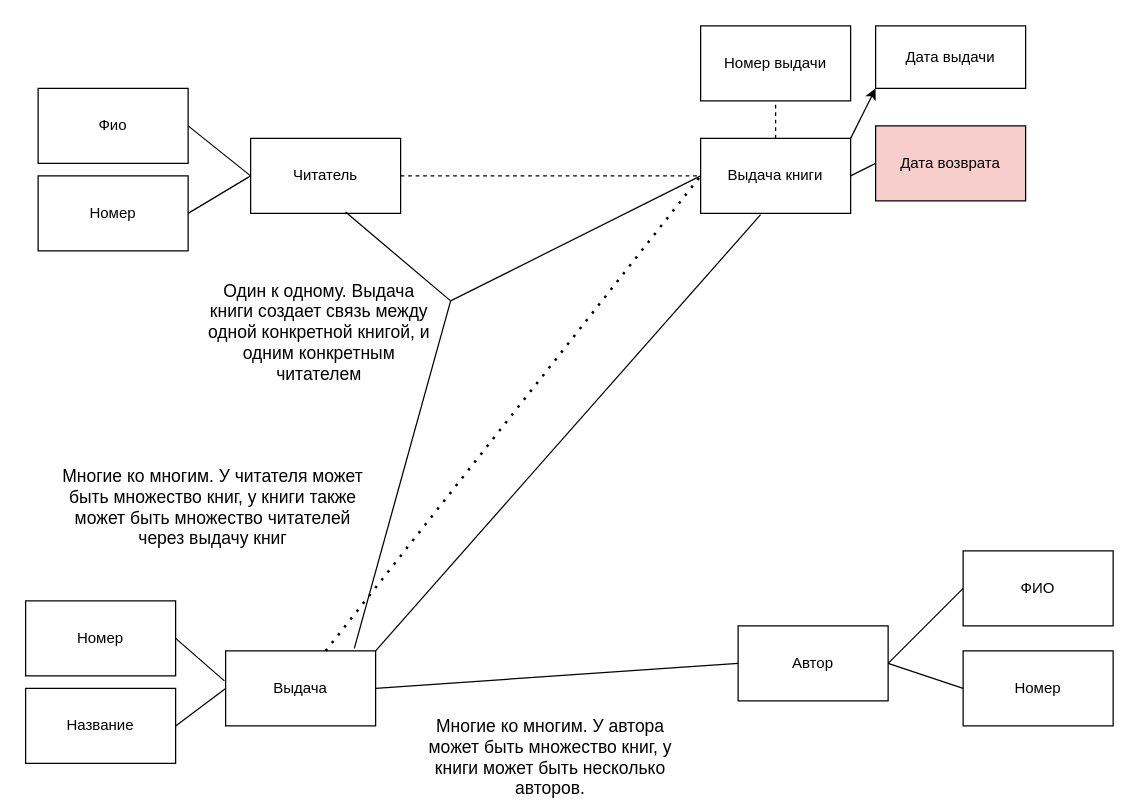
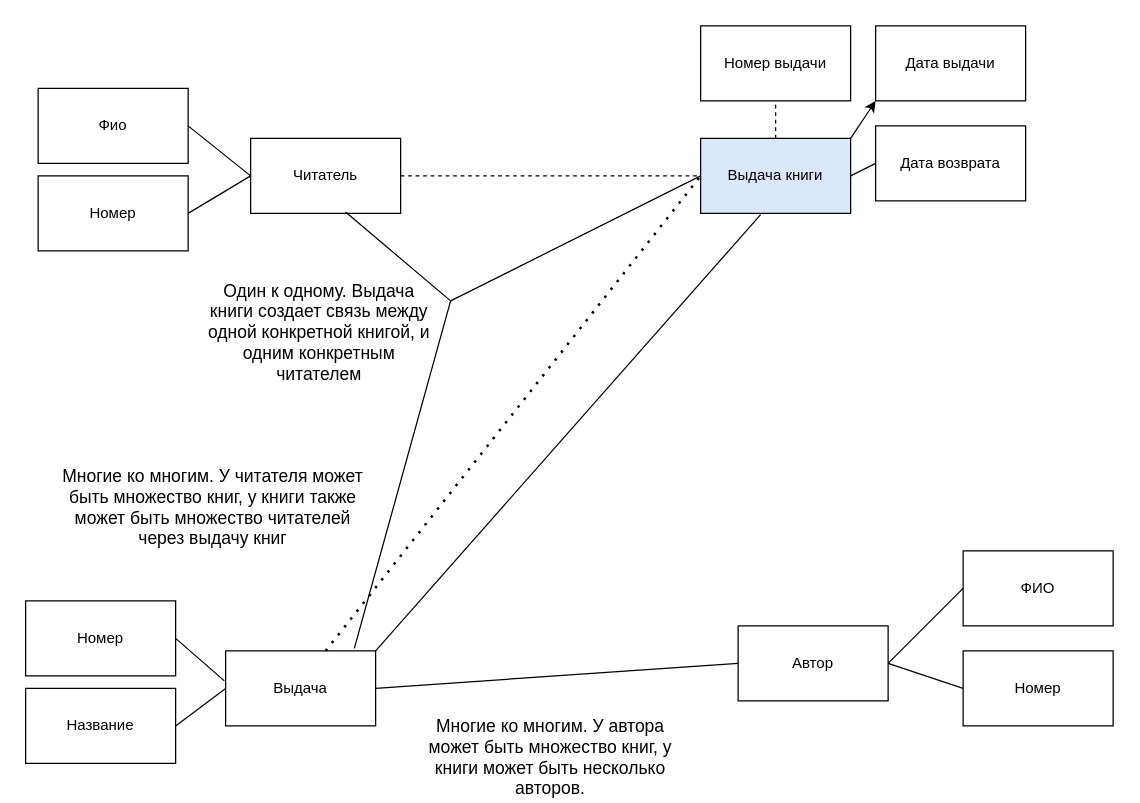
- <mxCell id="22" value="Дата выдачи" style="rounded=0;whiteSpace=wrap;html=1;" vertex="1" parent="1"><mxGeometry x="700" y="20" width="120" height="50" as="geometry" /></mxCell>
+ <mxCell id="22" value="Дата выдачи" style="rounded=0;whiteSpace=wrap;html=1;" vertex="1" parent="1"><mxGeometry x="700" width="120" height="60" as="geometry" y="20" /></mxCell>
- <mxCell id="23" value="Дата возврата" style="rounded=0;whiteSpace=wrap;html=1;fillColor=#f8cecc;" vertex="1" parent="1"><mxGeometry x="700" y="100" width="120" height="60" as="geometry" /></mxCell>
+ <mxCell id="23" value="Дата возврата" style="rounded=0;whiteSpace=wrap;html=1;" vertex="1" parent="1"><mxGeometry x="700" y="100" width="120" height="60" as="geometry" /></mxCell>
- <mxCell id="20" value="Выдача книги" style="rounded=0;whiteSpace=wrap;html=1;" vertex="1" parent="1"><mxGeometry x="560" y="110" width="120" height="60" as="geometry" /></mxCell>
+ <mxCell id="20" value="Выдача книги" style="rounded=0;whiteSpace=wrap;html=1;fillColor=#dae8fc;" vertex="1" parent="1"><mxGeometry x="560" y="110" width="120" height="60" as="geometry" /></mxCell>
